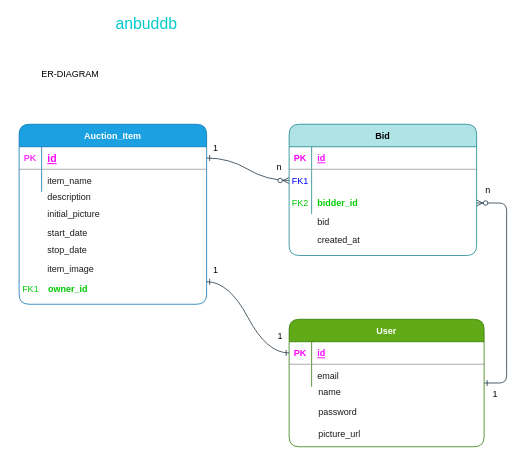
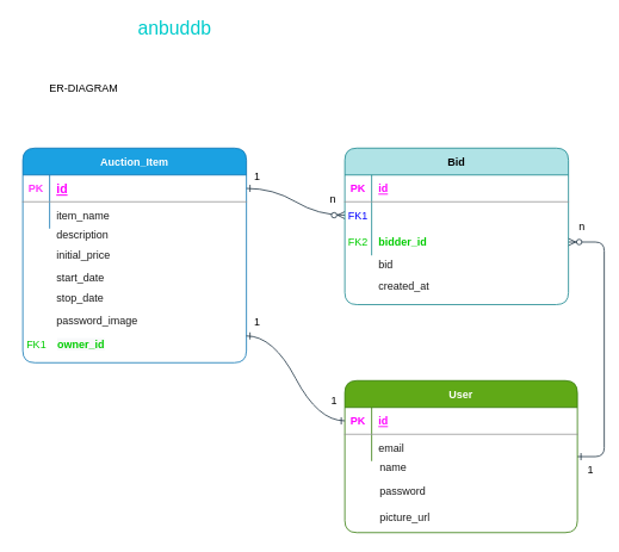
- <mxCell id="12" value="initial_picture" style="shape=partialRectangle;overflow=hidden;connectable=0;fillColor=none;top=0;left=0;bottom=0;right=0;align=left;spacingLeft=6;strokeColor=#909090;fontColor=#1A1A1A;rounded=1;" parent="3" vertex="1"><mxGeometry x="30" y="105.716" width="220" height="25.714" as="geometry" /></mxCell>
+ <mxCell id="12" value="initial_price" style="shape=partialRectangle;overflow=hidden;connectable=0;fillColor=none;top=0;left=0;bottom=0;right=0;align=left;spacingLeft=6;strokeColor=#909090;fontColor=#1A1A1A;rounded=1;" parent="3" vertex="1"><mxGeometry x="30" y="105.716" width="220" height="25.714" as="geometry" /></mxCell>
- <mxCell id="15" value="item_image" style="shape=partialRectangle;overflow=hidden;connectable=0;fillColor=none;top=0;left=0;bottom=0;right=0;align=left;spacingLeft=6;strokeColor=#909090;fontColor=#1A1A1A;rounded=1;" vertex="1" parent="3"><mxGeometry x="30" y="183" width="220" height="20" as="geometry" /></mxCell>
+ <mxCell id="15" value="password_image" style="shape=partialRectangle;overflow=hidden;connectable=0;fillColor=none;top=0;left=0;bottom=0;right=0;align=left;spacingLeft=6;strokeColor=#909090;fontColor=#1A1A1A;rounded=1;" vertex="1" parent="3"><mxGeometry x="30" y="183" width="220" height="20" as="geometry" /></mxCell>
